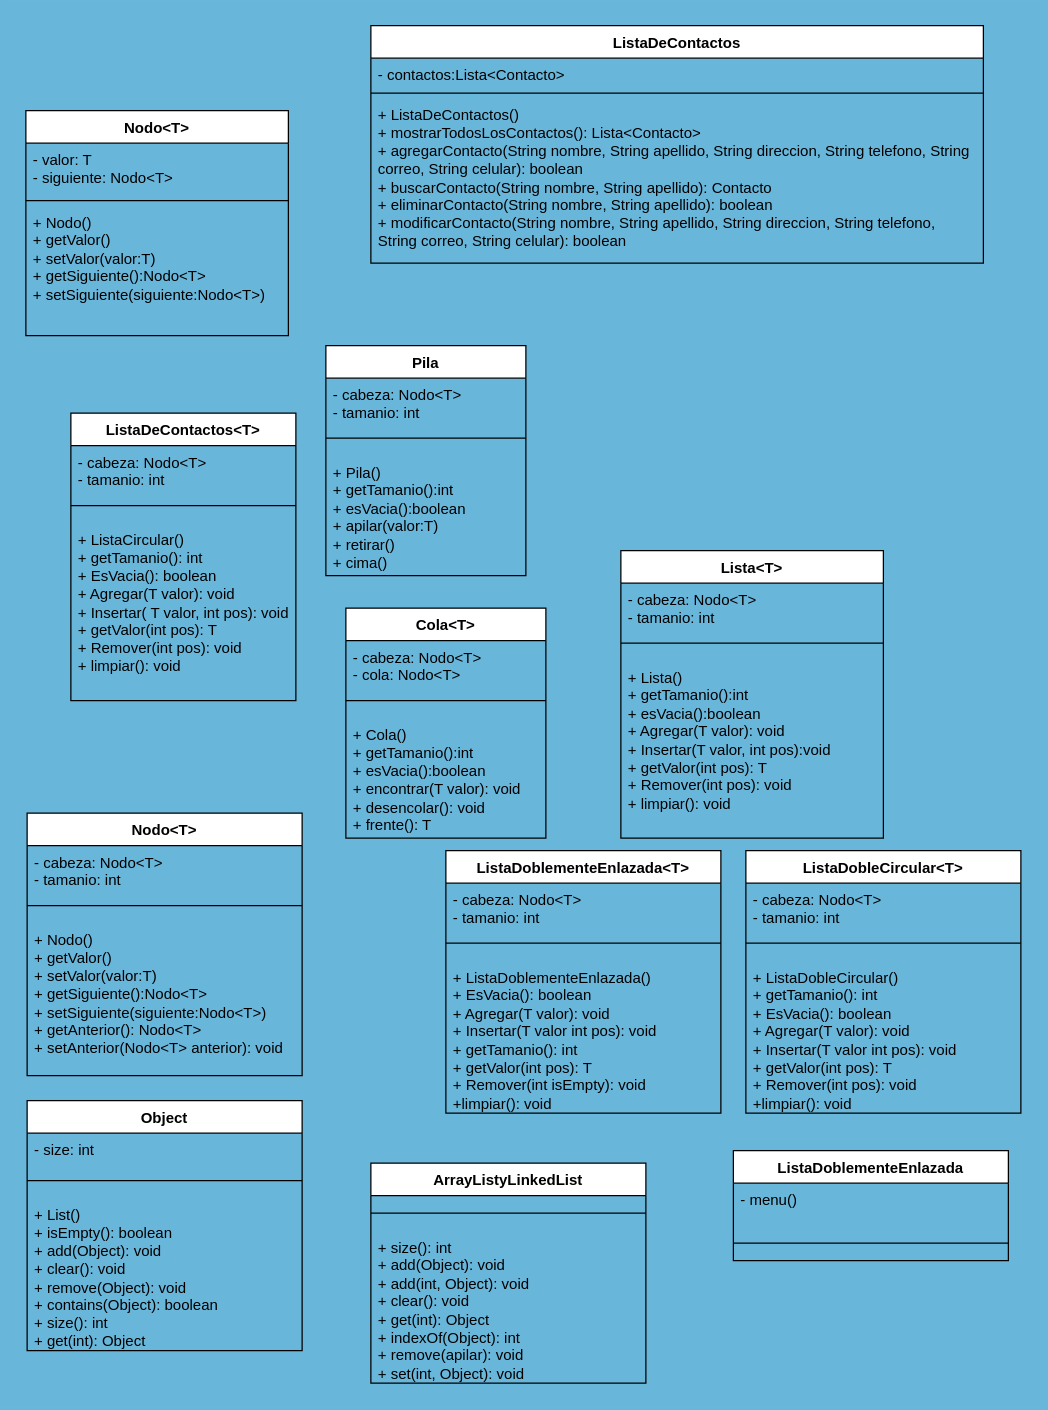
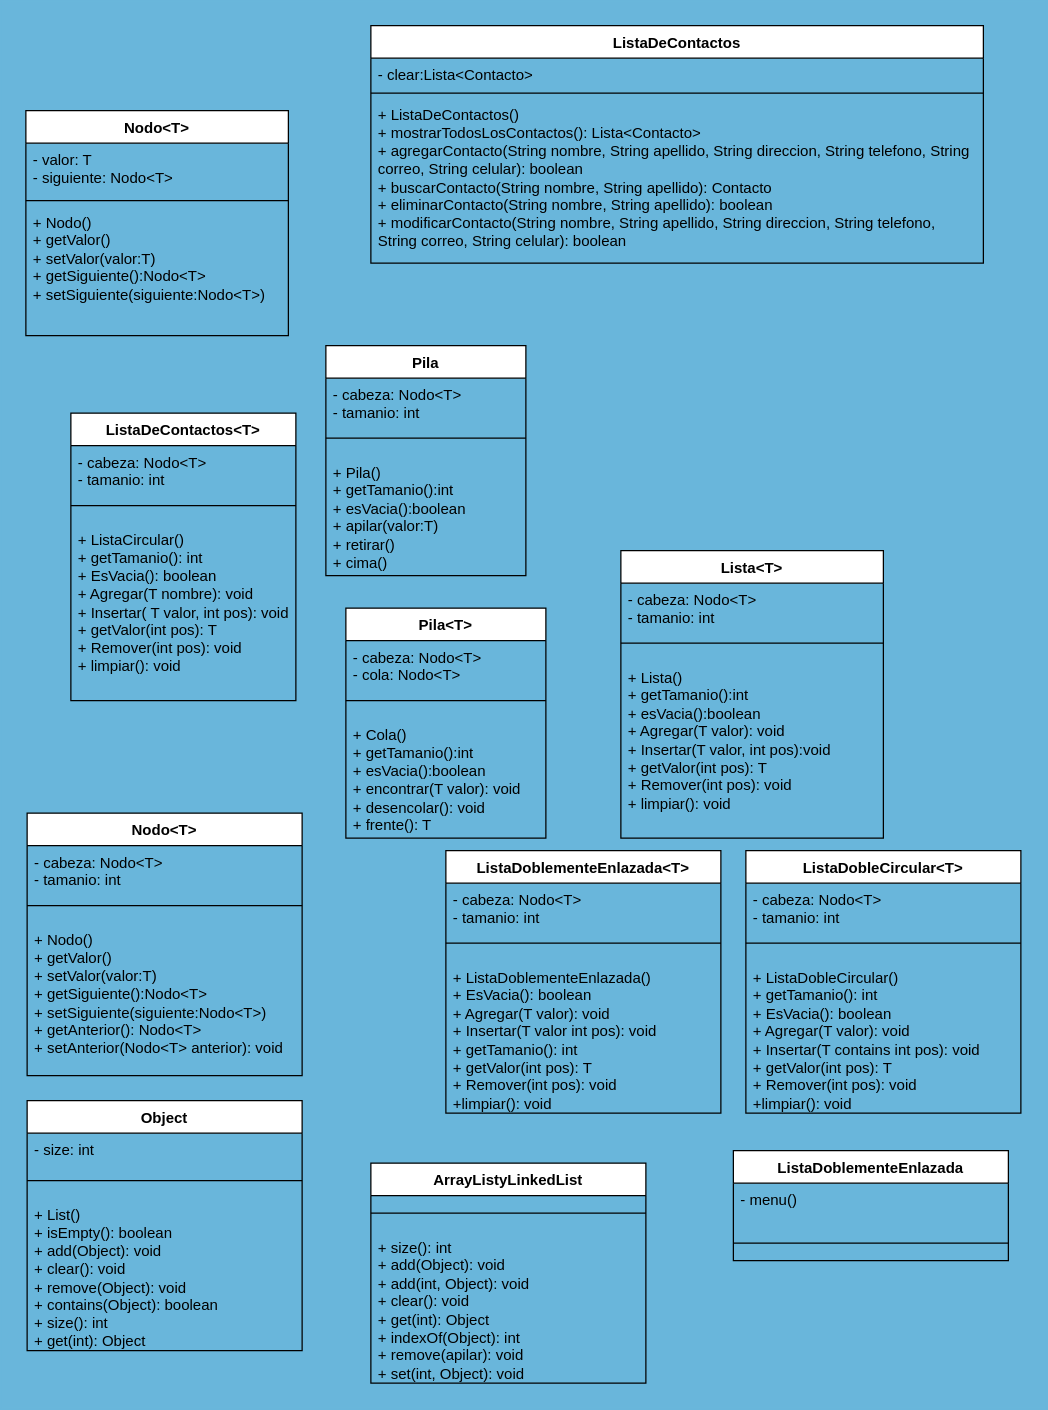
- <mxCell id="45" value="- contactos:Lista&amp;lt;Contacto&amp;gt;" style="text;strokeColor=none;fillColor=none;align=left;verticalAlign=top;spacingLeft=4;spacingRight=4;overflow=hidden;rotatable=0;points=[[0,0.5],[1,0.5]];portConstraint=eastwest;whiteSpace=wrap;html=1;" vertex="1" parent="44"><mxGeometry y="26" width="490" height="24" as="geometry" /></mxCell>
+ <mxCell id="45" value="- clear:Lista&amp;lt;Contacto&amp;gt;" style="text;strokeColor=none;fillColor=none;align=left;verticalAlign=top;spacingLeft=4;spacingRight=4;overflow=hidden;rotatable=0;points=[[0,0.5],[1,0.5]];portConstraint=eastwest;whiteSpace=wrap;html=1;" vertex="1" parent="44"><mxGeometry y="26" width="490" height="24" as="geometry" /></mxCell>
- <mxCell id="21" value="+ ListaCircular()&lt;br&gt;+ getTamanio(): int&lt;br&gt;+ EsVacia(): boolean&lt;br&gt;+ Agregar(T valor): void&lt;br&gt;+ Insertar( T valor, int pos): void&lt;br&gt;+ getValor(int pos): T&lt;br&gt;+ Remover(int pos): void&lt;br&gt;+ limpiar(): void" style="text;strokeColor=none;fillColor=none;align=left;verticalAlign=top;spacingLeft=4;spacingRight=4;overflow=hidden;rotatable=0;points=[[0,0.5],[1,0.5]];portConstraint=eastwest;whiteSpace=wrap;html=1;" vertex="1" parent="18"><mxGeometry y="88" width="180" height="142" as="geometry" /></mxCell>
+ <mxCell id="21" value="+ ListaCircular()&lt;br&gt;+ getTamanio(): int&lt;br&gt;+ EsVacia(): boolean&lt;br&gt;+ Agregar(T nombre): void&lt;br&gt;+ Insertar( T valor, int pos): void&lt;br&gt;+ getValor(int pos): T&lt;br&gt;+ Remover(int pos): void&lt;br&gt;+ limpiar(): void" style="text;strokeColor=none;fillColor=none;align=left;verticalAlign=top;spacingLeft=4;spacingRight=4;overflow=hidden;rotatable=0;points=[[0,0.5],[1,0.5]];portConstraint=eastwest;whiteSpace=wrap;html=1;" vertex="1" parent="18"><mxGeometry y="88" width="180" height="142" as="geometry" /></mxCell>
- <mxCell id="10" value="Cola&amp;lt;T&amp;gt;" style="swimlane;fontStyle=1;align=center;verticalAlign=top;childLayout=stackLayout;horizontal=1;startSize=26;horizontalStack=0;resizeParent=1;resizeParentMax=0;resizeLast=0;collapsible=1;marginBottom=0;whiteSpace=wrap;html=1;" vertex="1" parent="1"><mxGeometry x="276" y="486" width="160" height="184" as="geometry" /></mxCell>
+ <mxCell id="10" value="Pila&amp;lt;T&amp;gt;" style="swimlane;fontStyle=1;align=center;verticalAlign=top;childLayout=stackLayout;horizontal=1;startSize=26;horizontalStack=0;resizeParent=1;resizeParentMax=0;resizeLast=0;collapsible=1;marginBottom=0;whiteSpace=wrap;html=1;" vertex="1" parent="1"><mxGeometry x="276" y="486" width="160" height="184" as="geometry" /></mxCell>
- <mxCell id="29" value="+ ListaDoblementeEnlazada()&lt;br&gt;+ EsVacia(): boolean&lt;br&gt;+ Agregar(T valor): void&lt;br&gt;+ Insertar(T valor int pos): void&lt;br&gt;+ getTamanio(): int&lt;br&gt;+ getValor(int pos): T&lt;br&gt;+ Remover(int isEmpty): void&lt;br&gt;+limpiar(): void" style="text;strokeColor=none;fillColor=none;align=left;verticalAlign=top;spacingLeft=4;spacingRight=4;overflow=hidden;rotatable=0;points=[[0,0.5],[1,0.5]];portConstraint=eastwest;whiteSpace=wrap;html=1;" vertex="1" parent="26"><mxGeometry y="88" width="220" height="122" as="geometry" /></mxCell>
+ <mxCell id="29" value="+ ListaDoblementeEnlazada()&lt;br&gt;+ EsVacia(): boolean&lt;br&gt;+ Agregar(T valor): void&lt;br&gt;+ Insertar(T valor int pos): void&lt;br&gt;+ getTamanio(): int&lt;br&gt;+ getValor(int pos): T&lt;br&gt;+ Remover(int pos): void&lt;br&gt;+limpiar(): void" style="text;strokeColor=none;fillColor=none;align=left;verticalAlign=top;spacingLeft=4;spacingRight=4;overflow=hidden;rotatable=0;points=[[0,0.5],[1,0.5]];portConstraint=eastwest;whiteSpace=wrap;html=1;" vertex="1" parent="26"><mxGeometry y="88" width="220" height="122" as="geometry" /></mxCell>
- <mxCell id="33" value="+ ListaDobleCircular()&lt;br&gt;+ getTamanio(): int&lt;br&gt;+ EsVacia(): boolean&lt;br&gt;+ Agregar(T valor): void&lt;br&gt;+ Insertar(T valor int pos): void&lt;br&gt;+ getValor(int pos): T&lt;br&gt;+ Remover(int pos): void&lt;br&gt;+limpiar(): void" style="text;strokeColor=none;fillColor=none;align=left;verticalAlign=top;spacingLeft=4;spacingRight=4;overflow=hidden;rotatable=0;points=[[0,0.5],[1,0.5]];portConstraint=eastwest;whiteSpace=wrap;html=1;" vertex="1" parent="30"><mxGeometry y="88" width="220" height="122" as="geometry" /></mxCell>
+ <mxCell id="33" value="+ ListaDobleCircular()&lt;br&gt;+ getTamanio(): int&lt;br&gt;+ EsVacia(): boolean&lt;br&gt;+ Agregar(T valor): void&lt;br&gt;+ Insertar(T contains int pos): void&lt;br&gt;+ getValor(int pos): T&lt;br&gt;+ Remover(int pos): void&lt;br&gt;+limpiar(): void" style="text;strokeColor=none;fillColor=none;align=left;verticalAlign=top;spacingLeft=4;spacingRight=4;overflow=hidden;rotatable=0;points=[[0,0.5],[1,0.5]];portConstraint=eastwest;whiteSpace=wrap;html=1;" vertex="1" parent="30"><mxGeometry y="88" width="220" height="122" as="geometry" /></mxCell>
